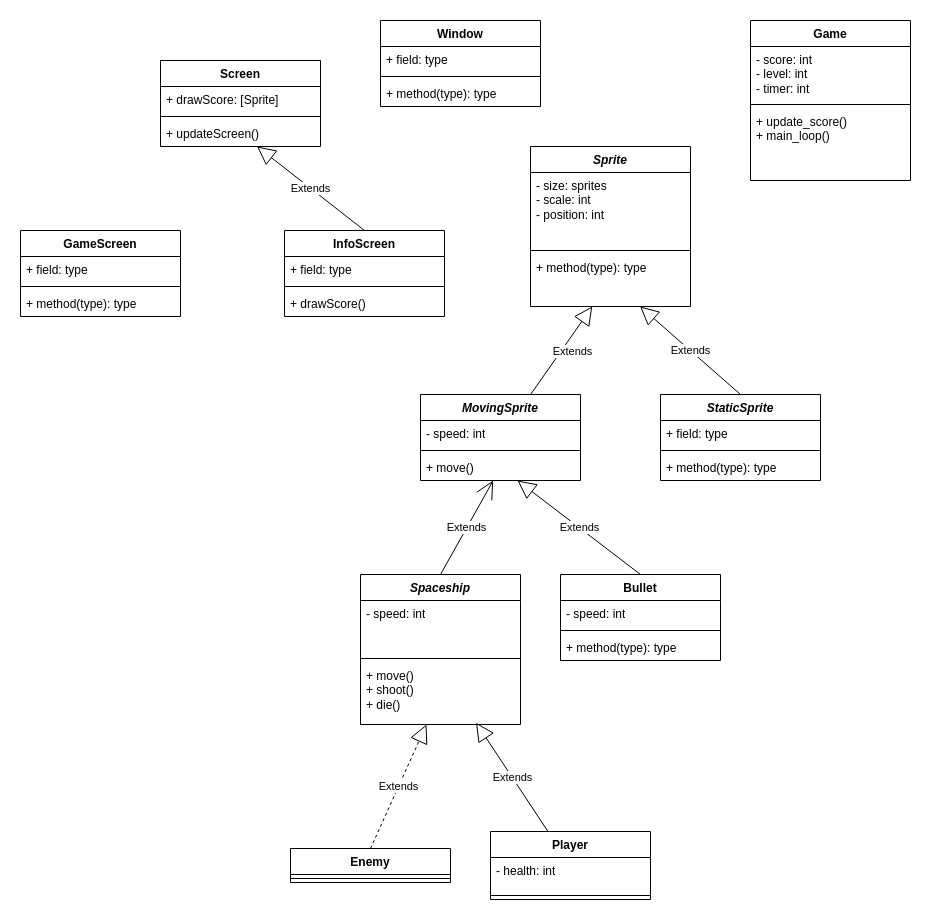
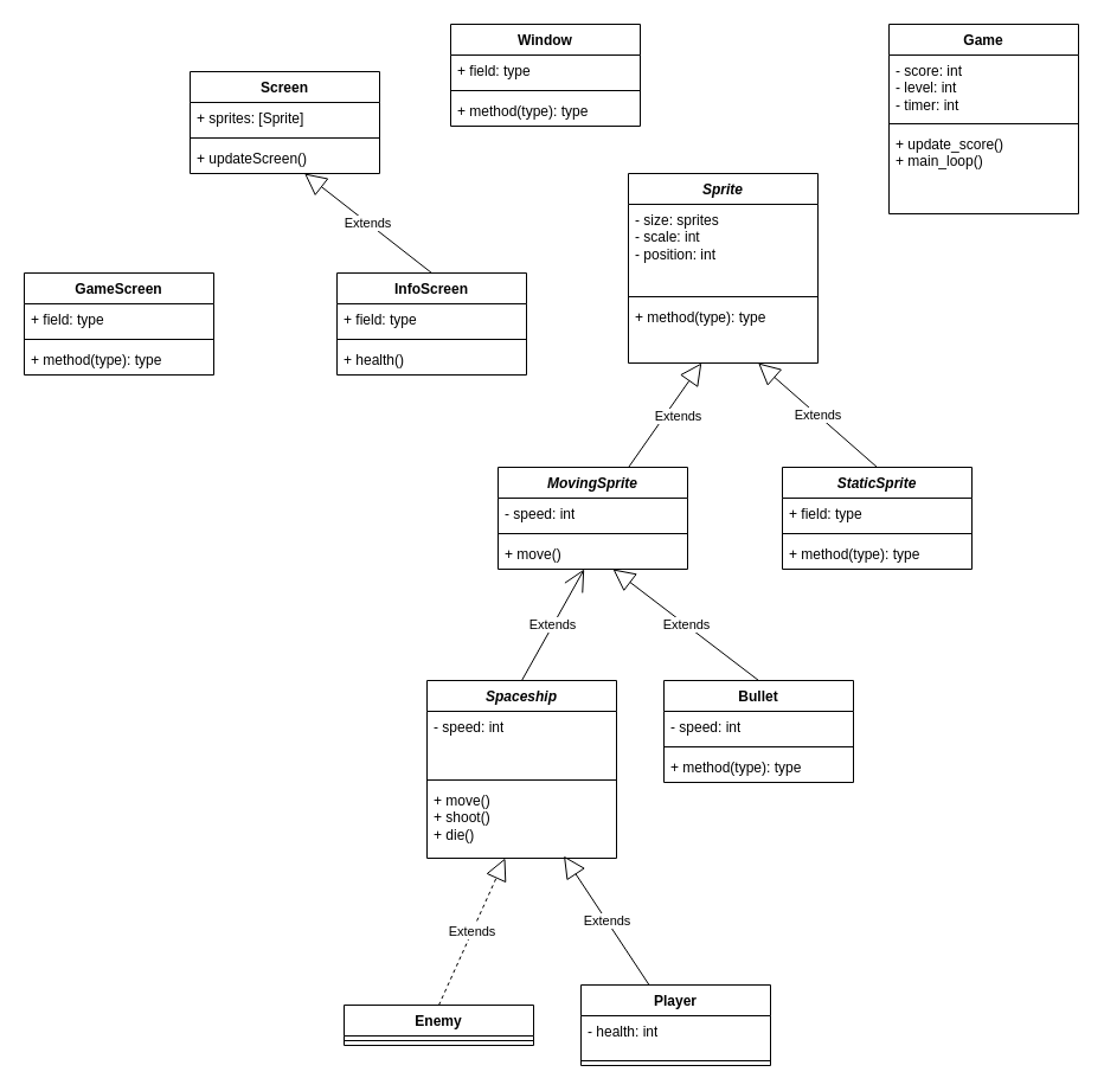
- <mxCell id="12" value="+ drawScore: [Sprite]" style="text;strokeColor=none;fillColor=none;align=left;verticalAlign=top;spacingLeft=4;spacingRight=4;overflow=hidden;rotatable=0;points=[[0,0.5],[1,0.5]];portConstraint=eastwest;whiteSpace=wrap;html=1;" parent="11" vertex="1"><mxGeometry y="26" width="160" height="26" as="geometry" /></mxCell>
+ <mxCell id="12" value="+ sprites: [Sprite]" style="text;strokeColor=none;fillColor=none;align=left;verticalAlign=top;spacingLeft=4;spacingRight=4;overflow=hidden;rotatable=0;points=[[0,0.5],[1,0.5]];portConstraint=eastwest;whiteSpace=wrap;html=1;" parent="11" vertex="1"><mxGeometry y="26" width="160" height="26" as="geometry" /></mxCell>
- <mxCell id="48" value="+ drawScore()" style="text;strokeColor=none;fillColor=none;align=left;verticalAlign=top;spacingLeft=4;spacingRight=4;overflow=hidden;rotatable=0;points=[[0,0.5],[1,0.5]];portConstraint=eastwest;whiteSpace=wrap;html=1;" parent="45" vertex="1"><mxGeometry y="60" width="160" height="26" as="geometry" /></mxCell>
+ <mxCell id="48" value="+ health()" style="text;strokeColor=none;fillColor=none;align=left;verticalAlign=top;spacingLeft=4;spacingRight=4;overflow=hidden;rotatable=0;points=[[0,0.5],[1,0.5]];portConstraint=eastwest;whiteSpace=wrap;html=1;" parent="45" vertex="1"><mxGeometry y="60" width="160" height="26" as="geometry" /></mxCell>
